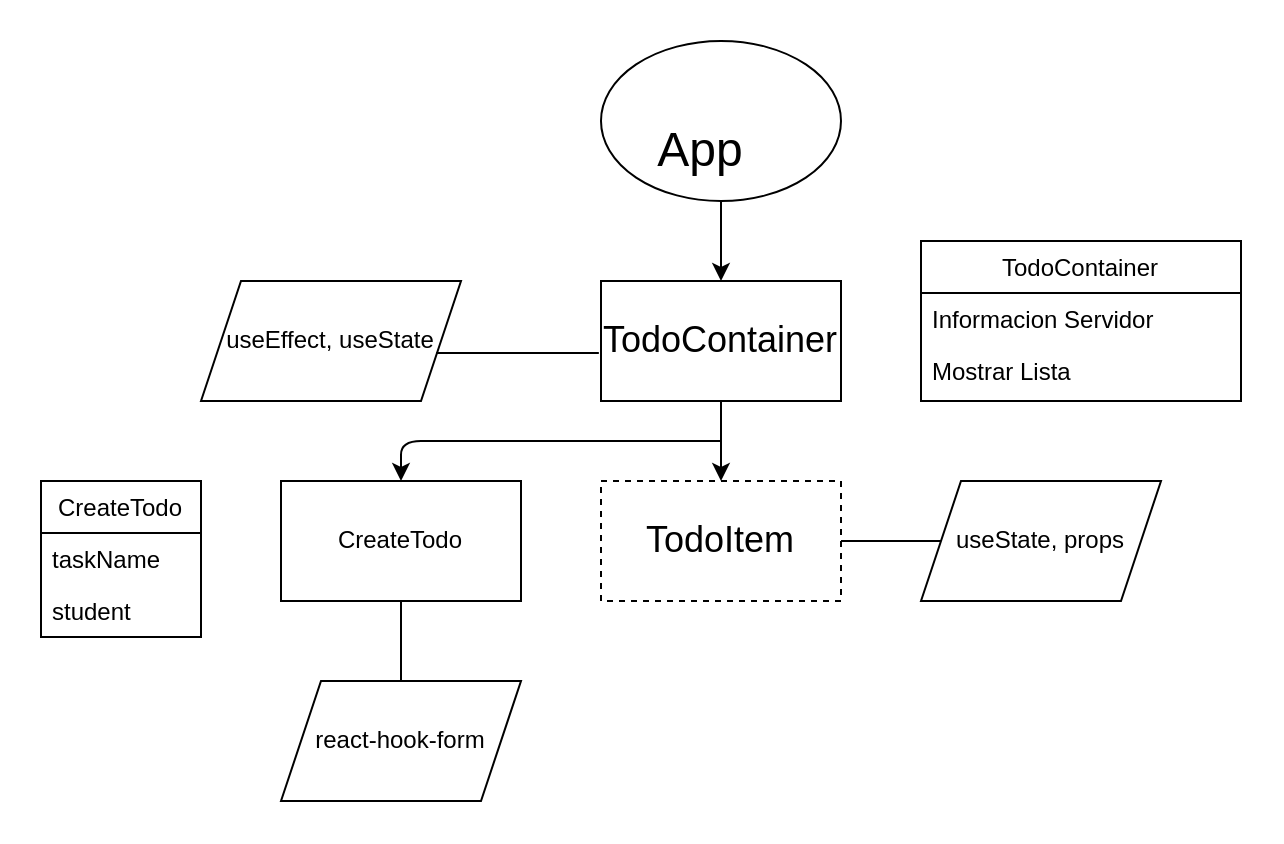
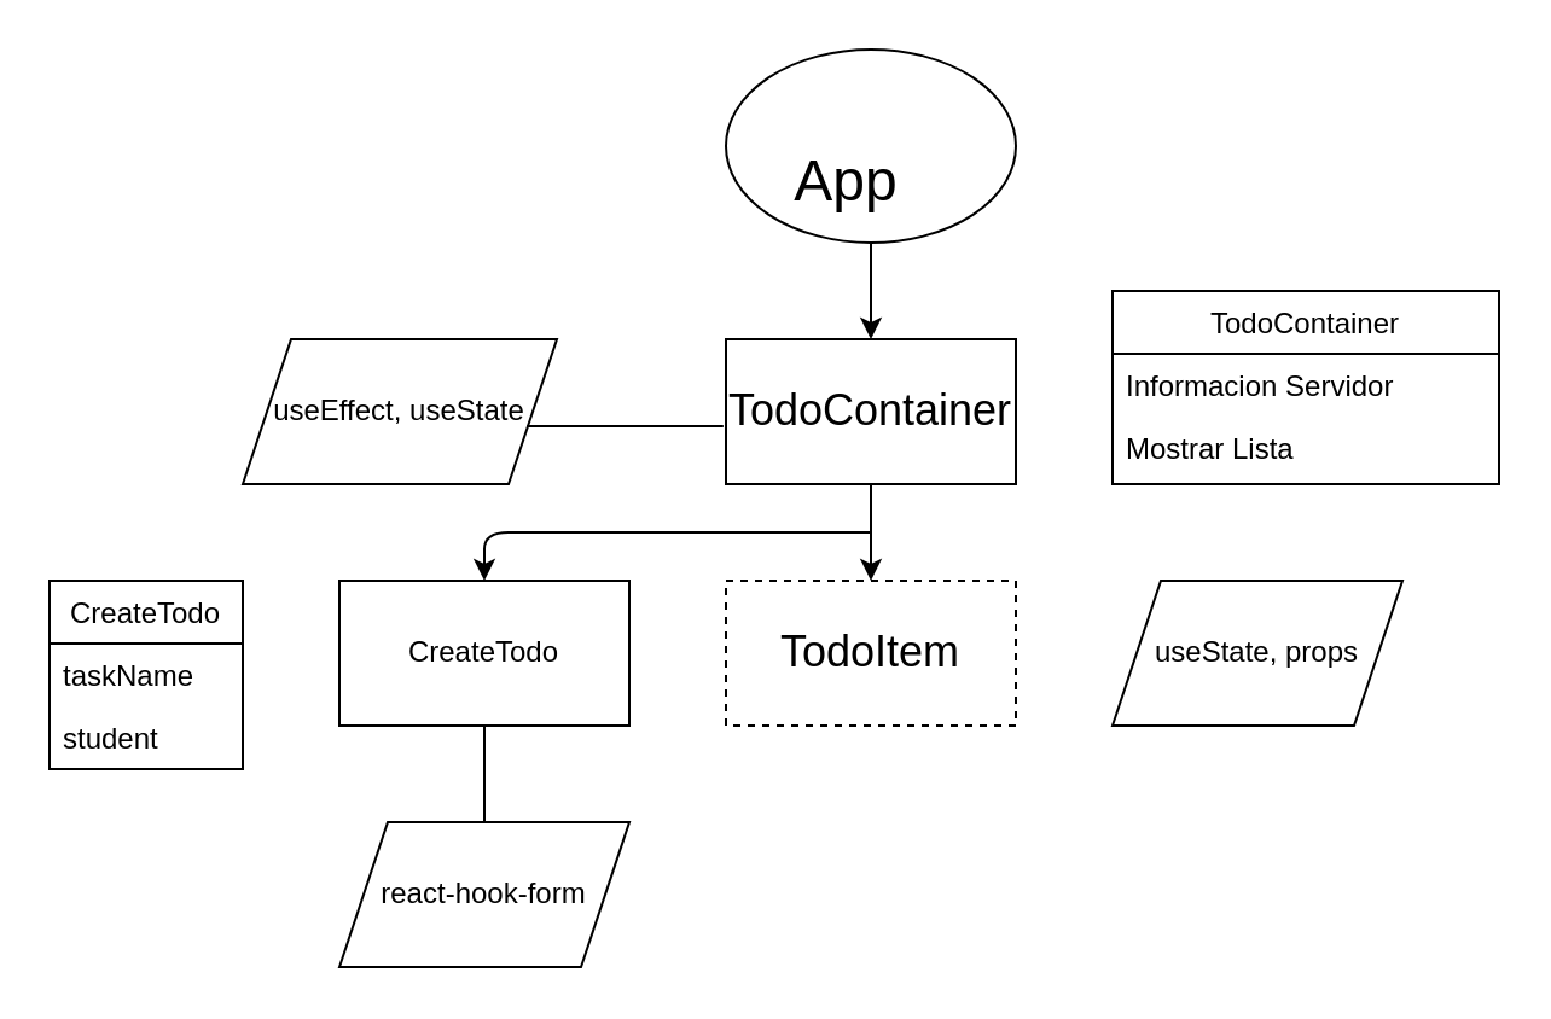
- <mxCell id="19" value="" style="endArrow=none;html=1;" edge="1" parent="1" source="9" target="18"><mxGeometry width="50" height="50" relative="1" as="geometry"><mxPoint x="420" y="300" as="sourcePoint" /><mxPoint x="470" y="250" as="targetPoint" /></mxGeometry></mxCell>
